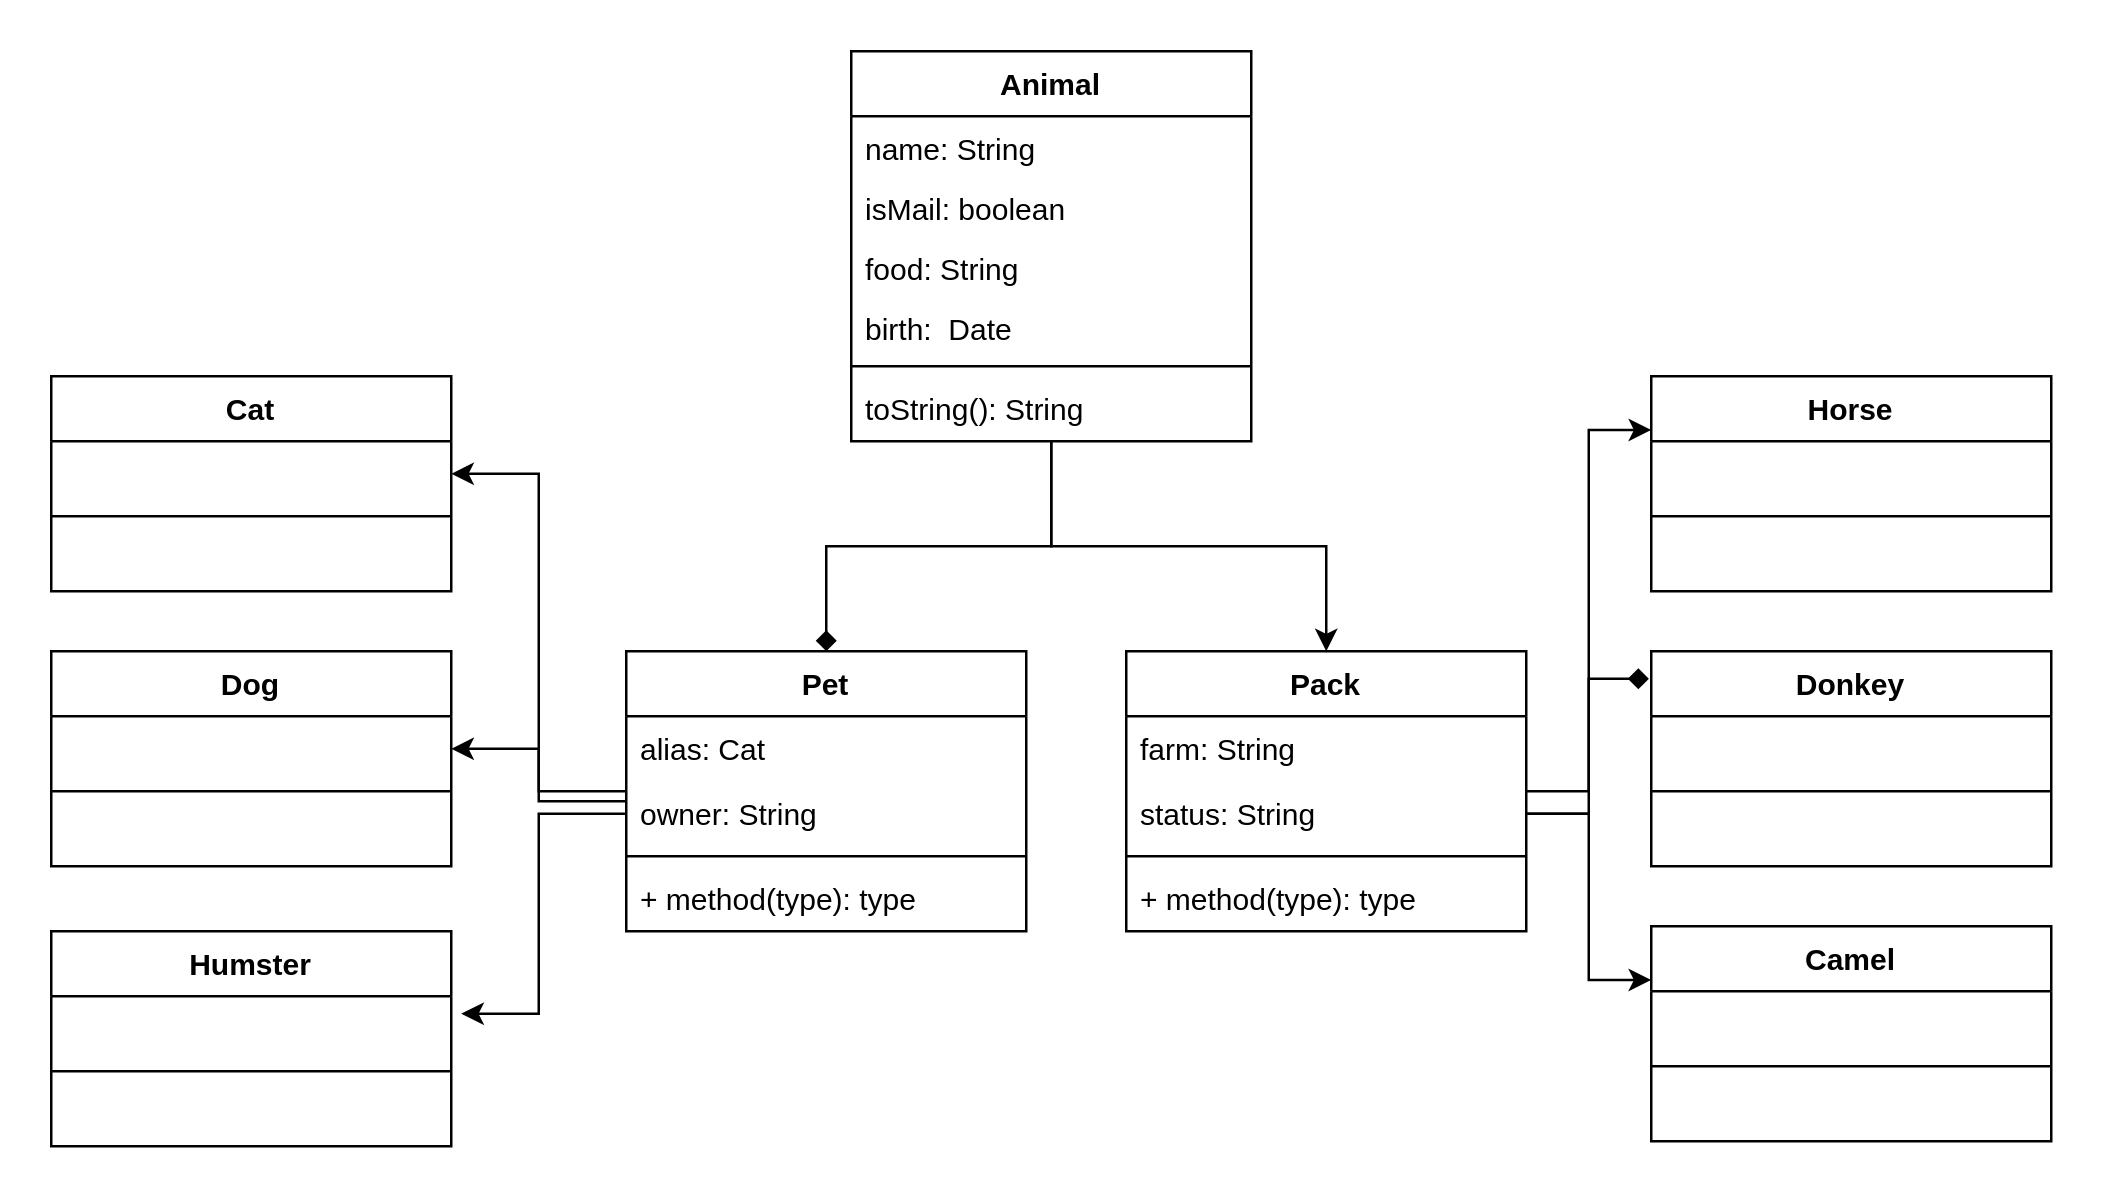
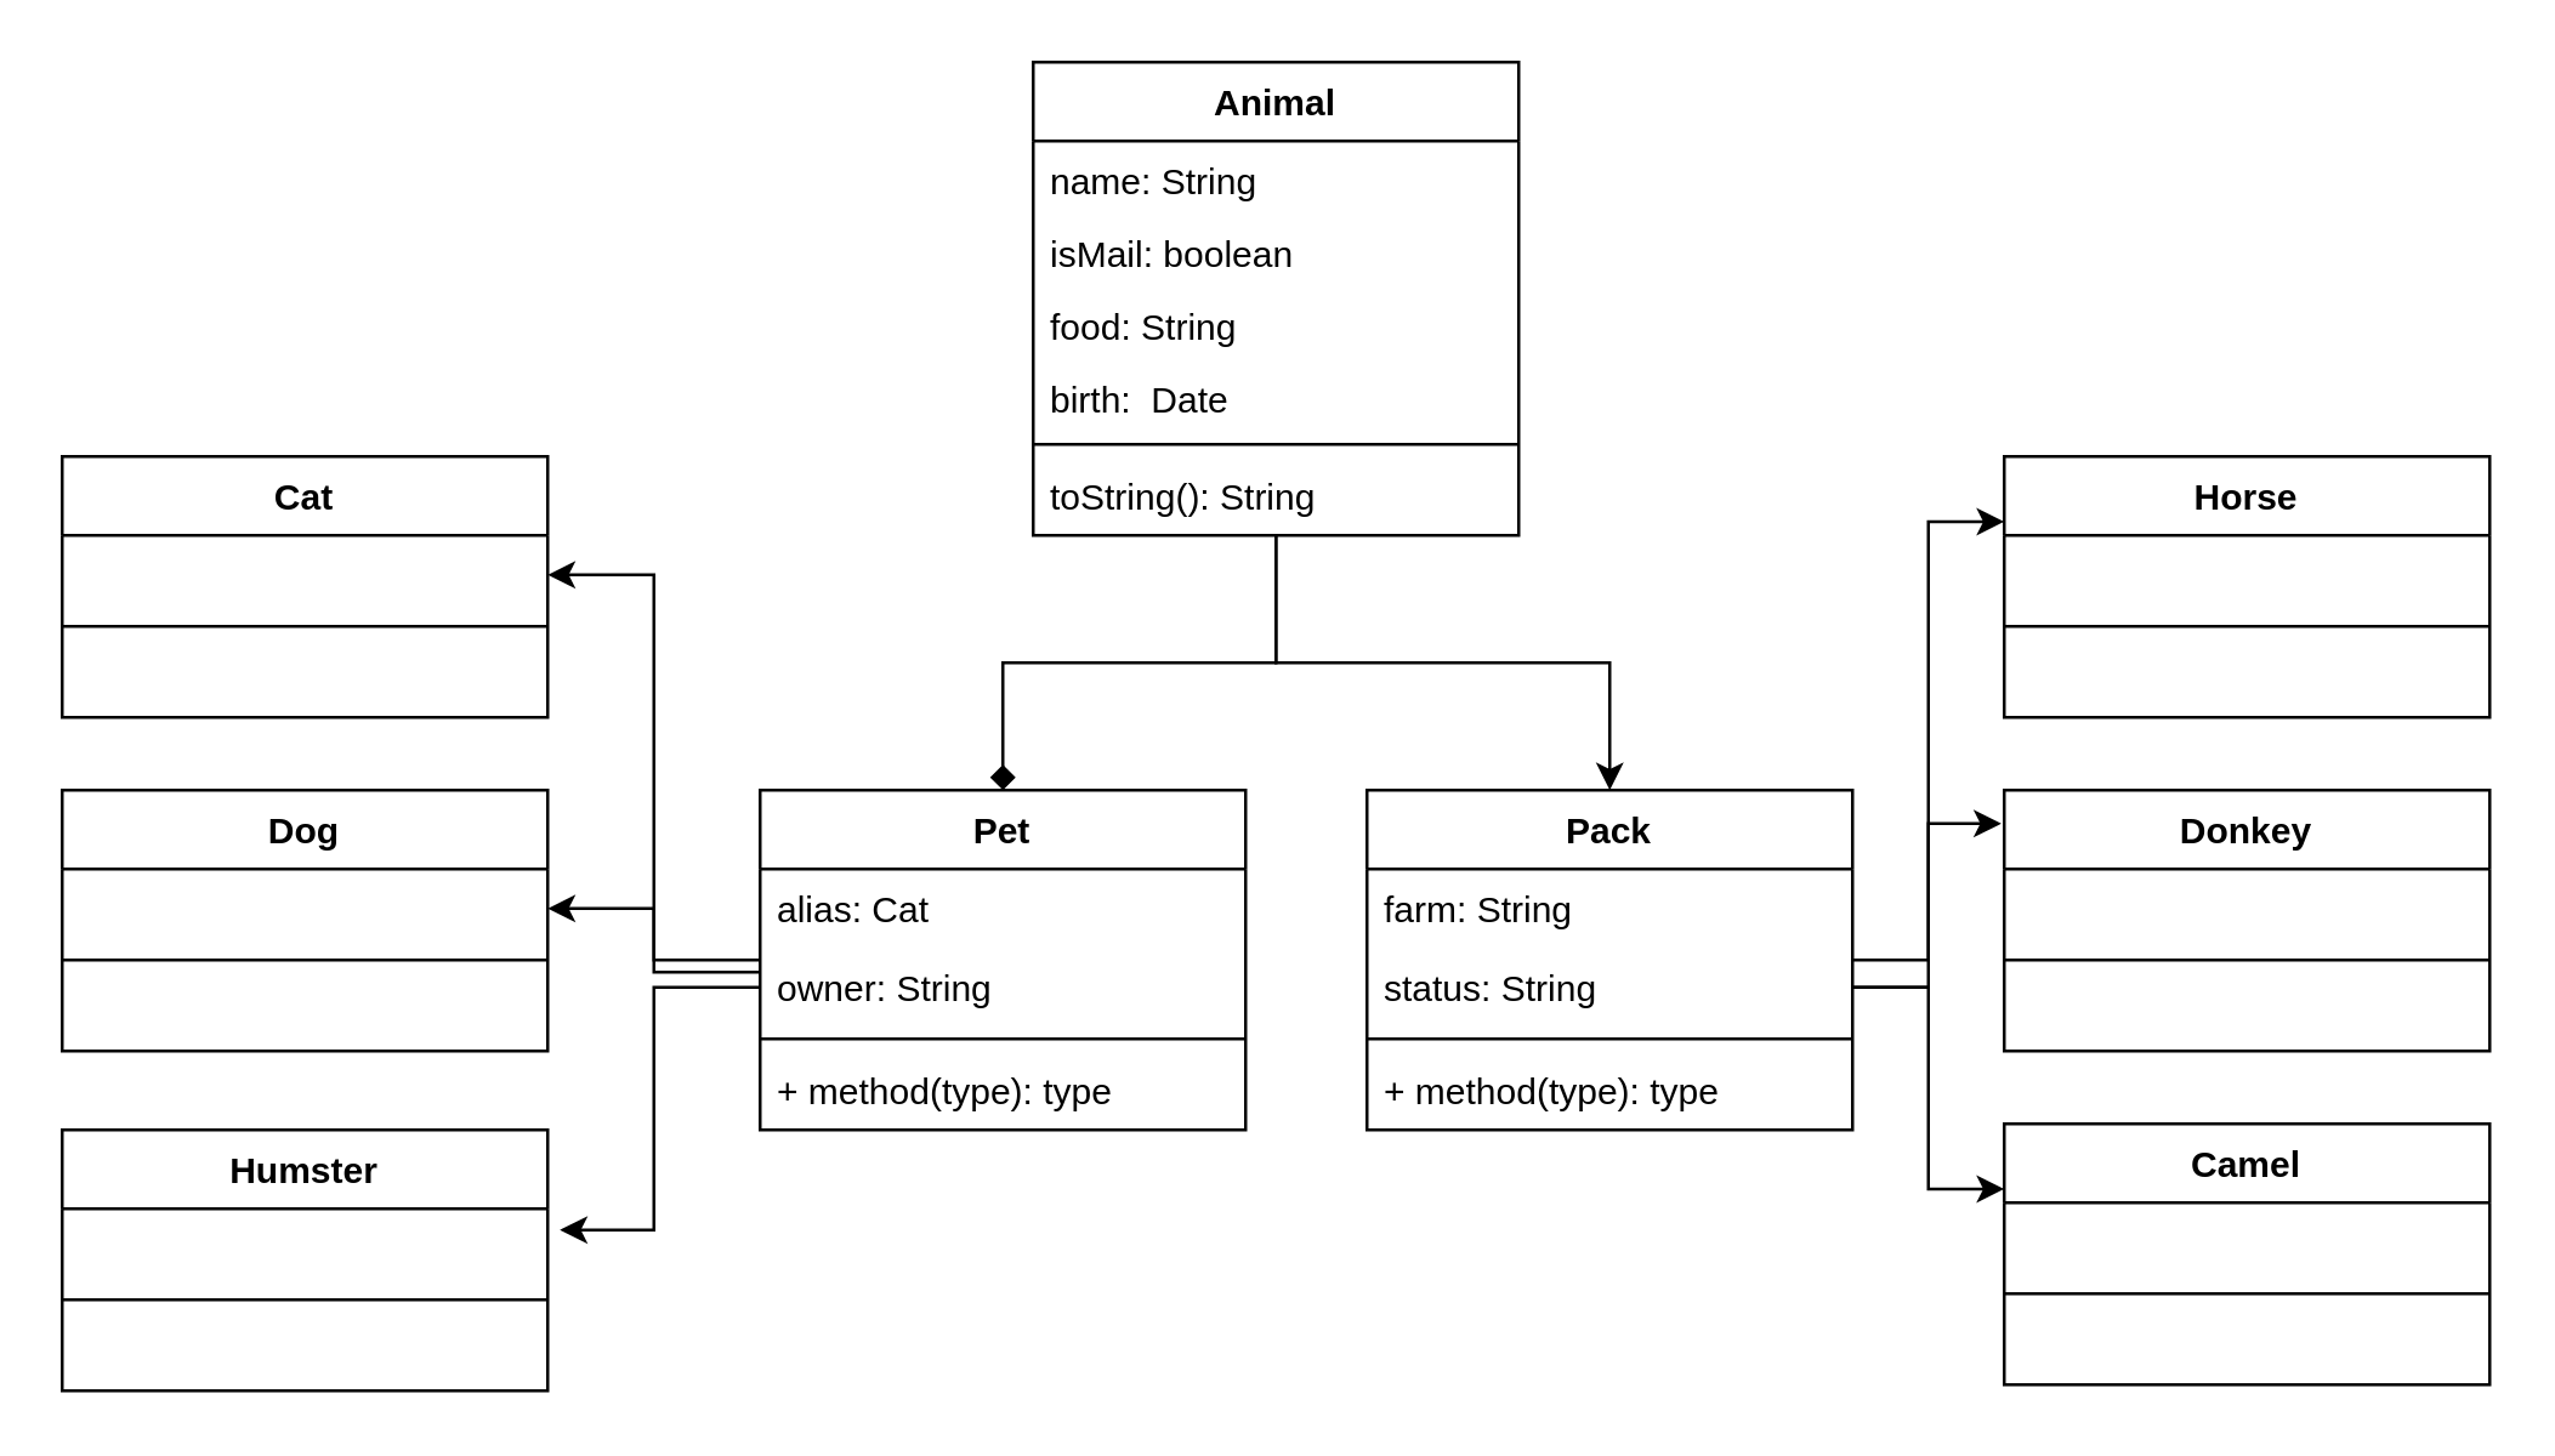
- <mxCell id="48" style="edgeStyle=orthogonalEdgeStyle;rounded=0;orthogonalLoop=1;jettySize=auto;html=1;entryX=-0.006;entryY=0.128;entryDx=0;entryDy=0;entryPerimeter=0;endArrow=diamond;" edge="1" parent="1" source="17" target="40"><mxGeometry relative="1" as="geometry" /></mxCell>
+ <mxCell id="48" style="edgeStyle=orthogonalEdgeStyle;rounded=0;orthogonalLoop=1;jettySize=auto;html=1;entryX=-0.006;entryY=0.128;entryDx=0;entryDy=0;entryPerimeter=0;" edge="1" parent="1" source="17" target="40"><mxGeometry relative="1" as="geometry" /></mxCell>
